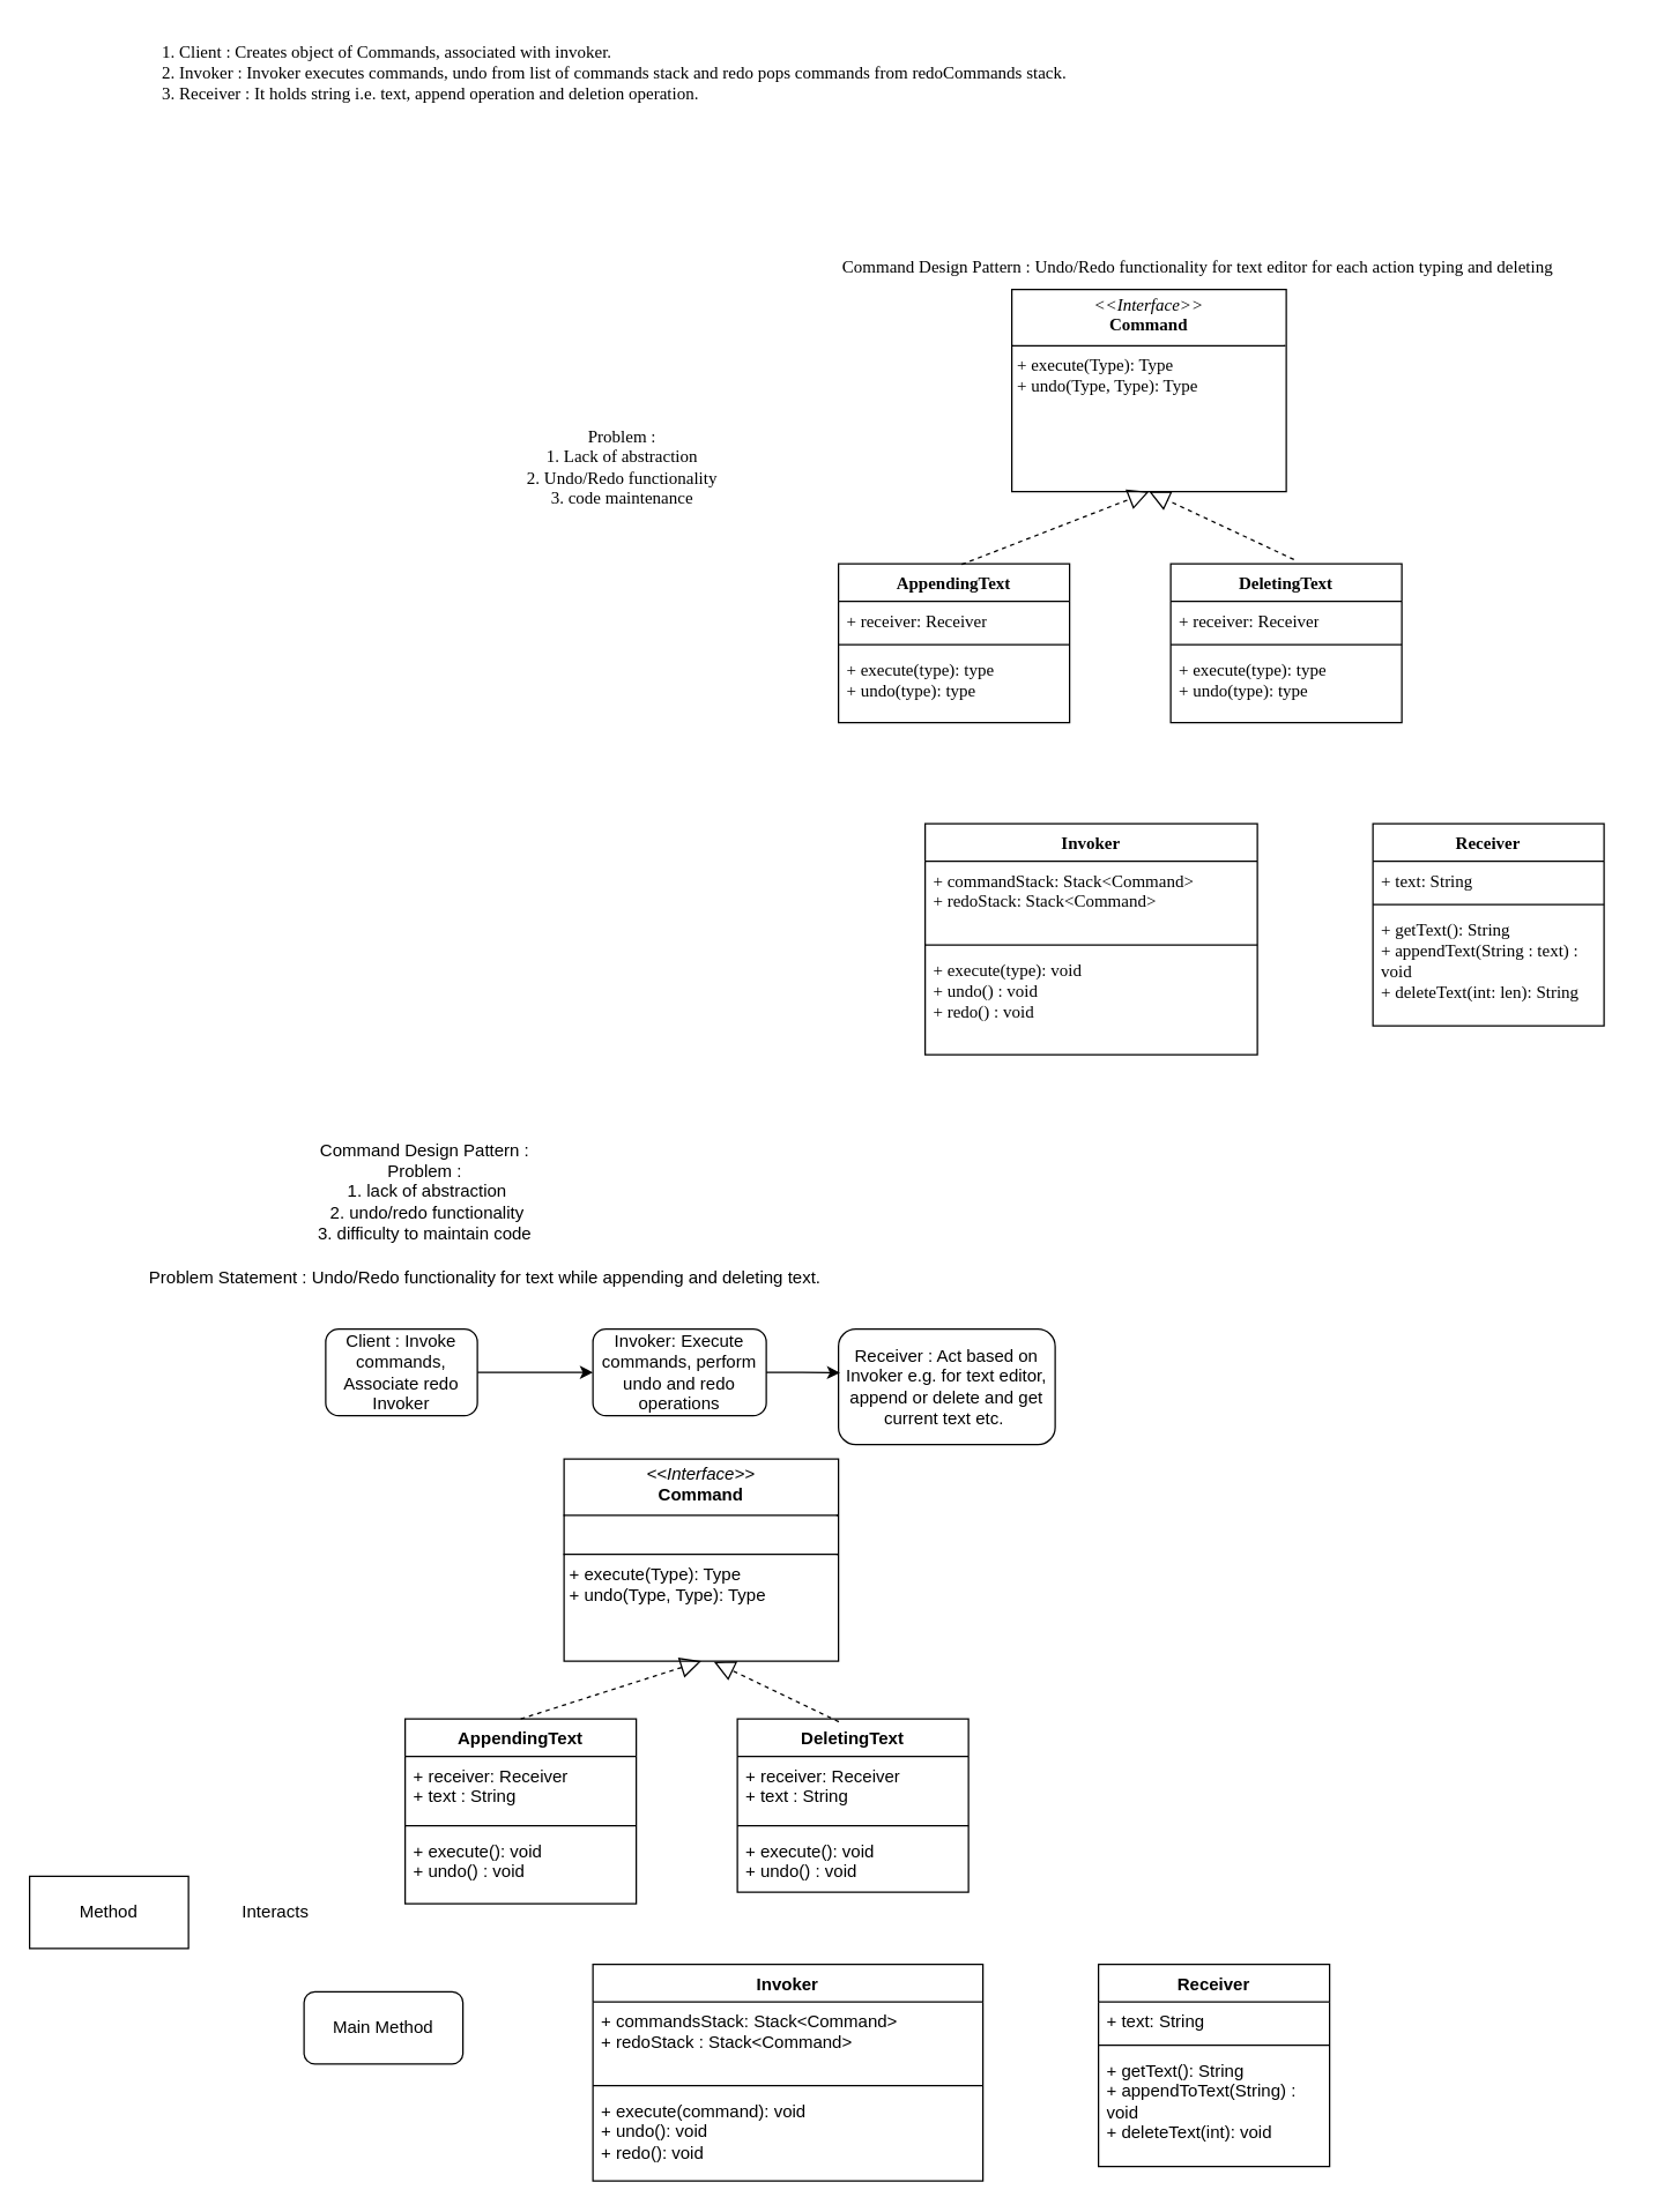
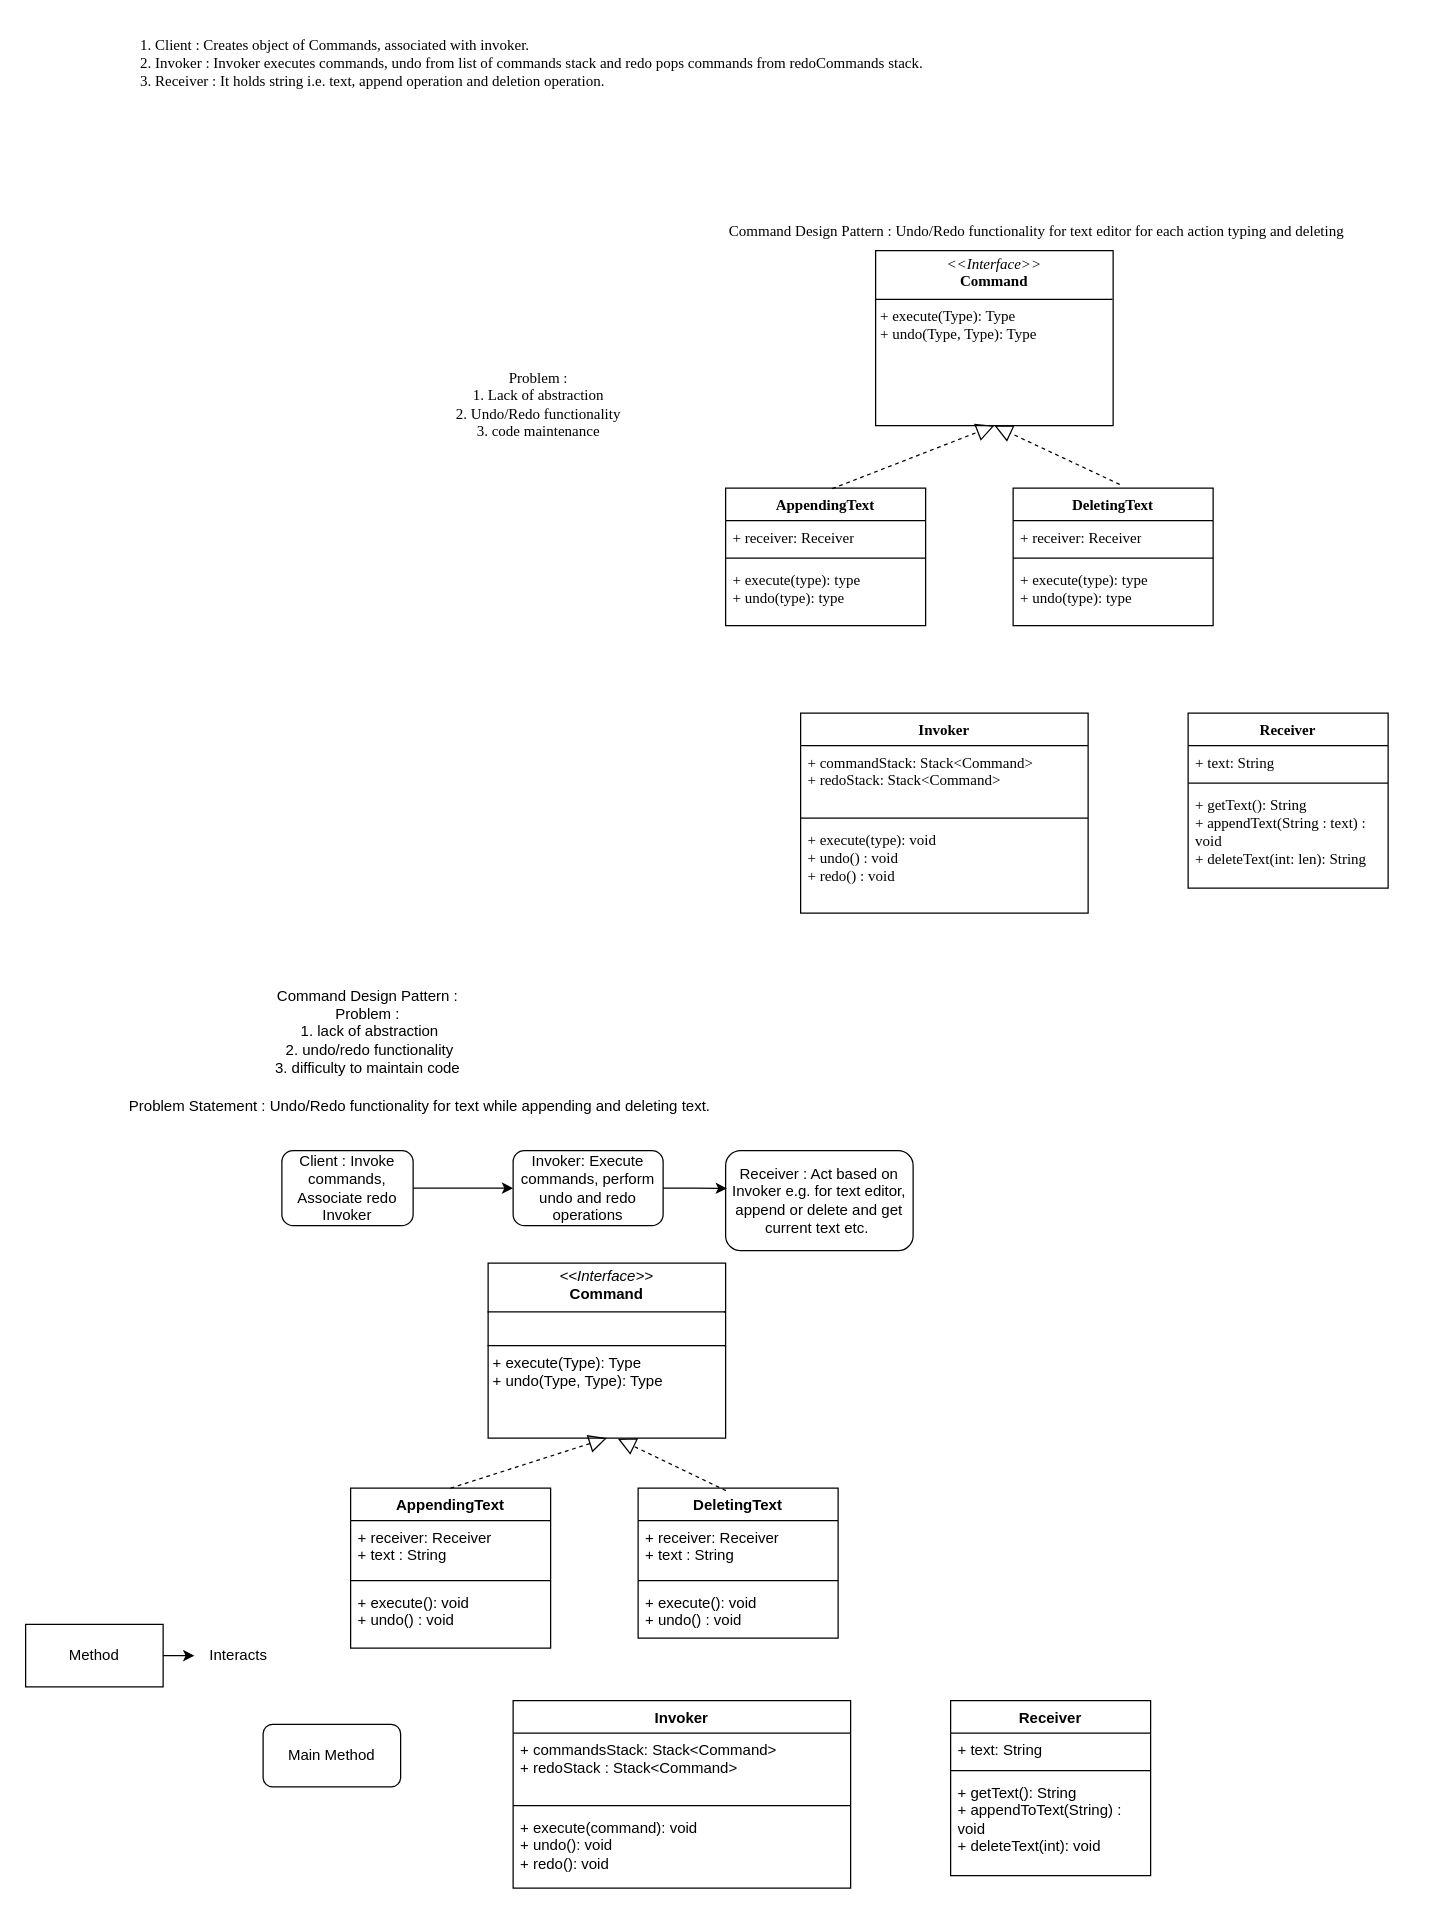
+ <mxCell id="40" value="" style="edgeStyle=orthogonalEdgeStyle;rounded=0;orthogonalLoop=1;jettySize=auto;html=1;entryX=0;entryY=0.5;entryDx=0;entryDy=0;" edge="1" parent="1" source="39" target="41"><mxGeometry relative="1" as="geometry"><mxPoint x="140" y="1404" as="sourcePoint" /><mxPoint x="235" y="1404" as="targetPoint" /></mxGeometry></mxCell>
